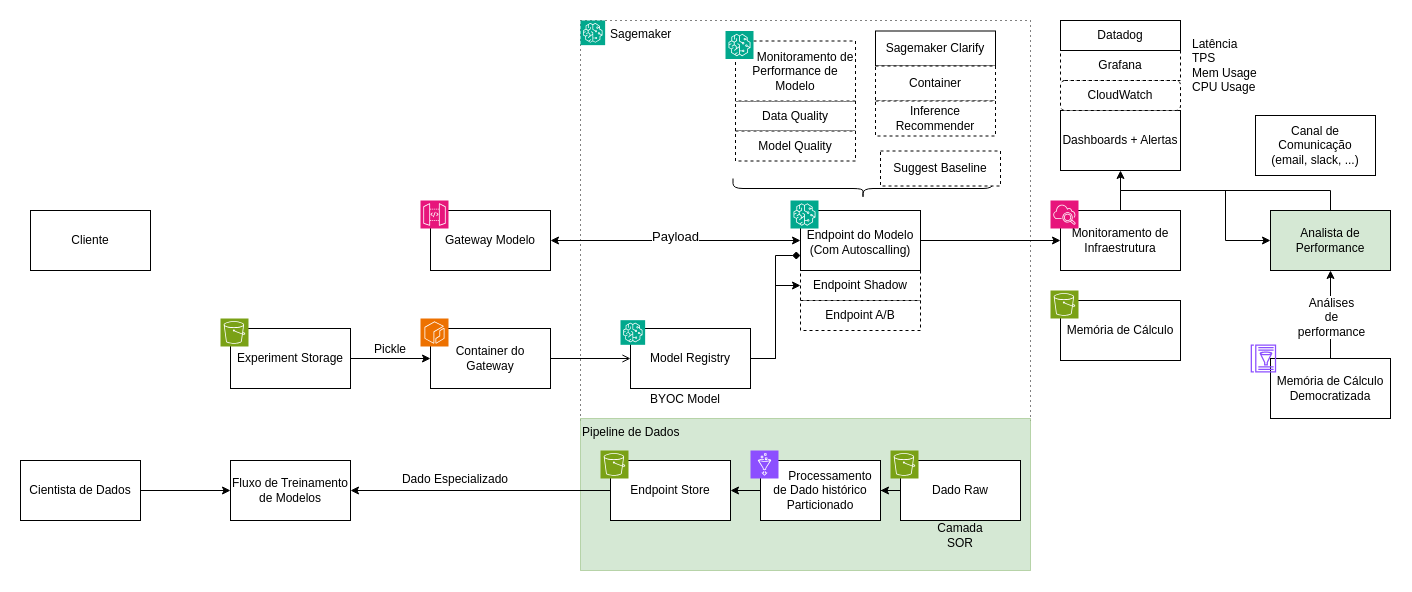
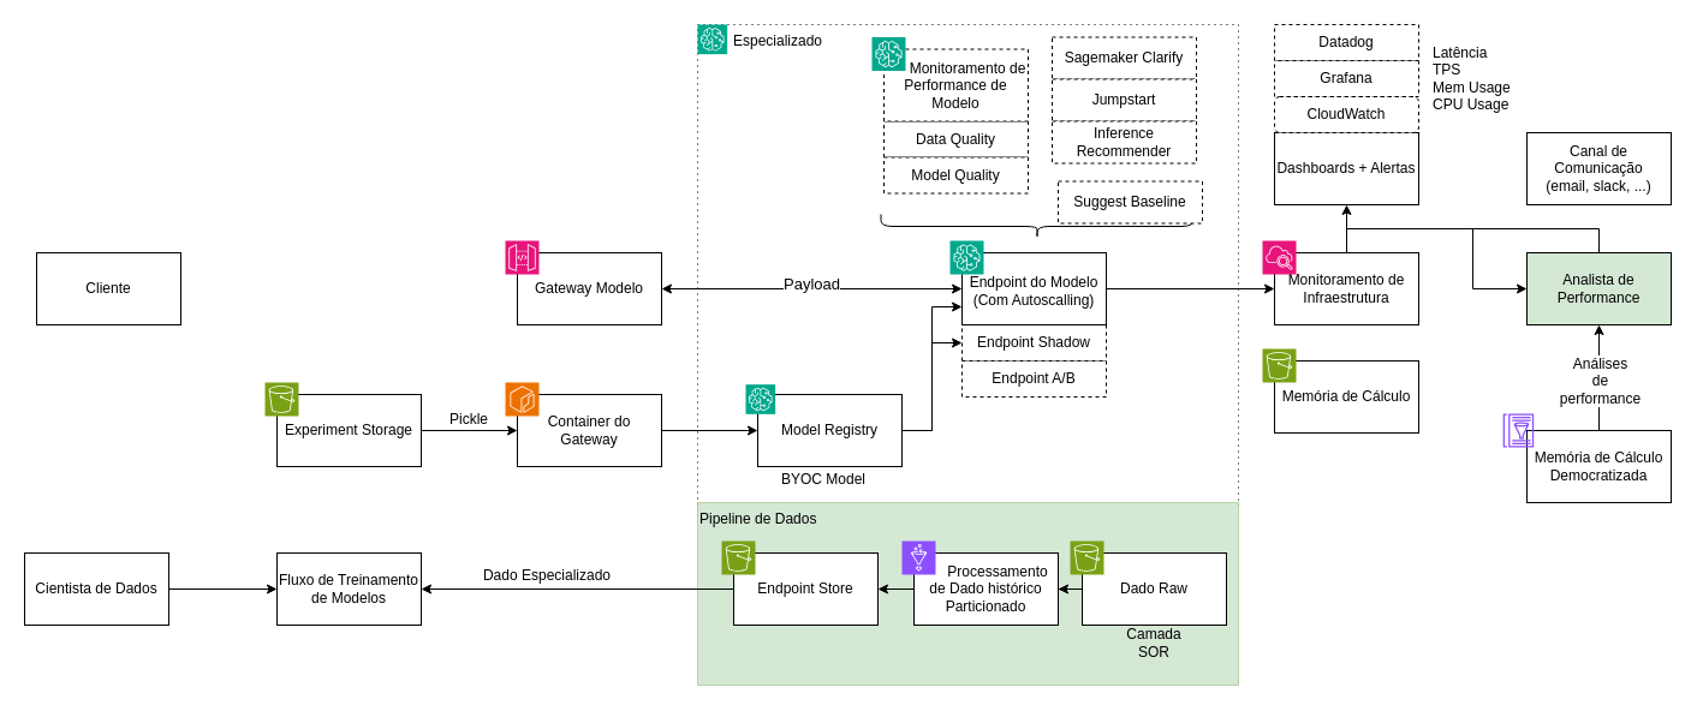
- <mxCell id="2" value="Sagemaker" style="rounded=0;whiteSpace=wrap;html=1;verticalAlign=top;align=left;spacingLeft=28;dashed=1;dashPattern=1 4;" parent="1" vertex="1"><mxGeometry x="580" y="20" width="450" height="400" as="geometry" /></mxCell>
+ <mxCell id="2" value="Especializado" style="rounded=0;whiteSpace=wrap;html=1;verticalAlign=top;align=left;spacingLeft=28;dashed=1;dashPattern=1 4;" parent="1" vertex="1"><mxGeometry x="580" y="20" width="450" height="400" as="geometry" /></mxCell>
- <mxCell id="14" value="Datadog" style="rounded=0;whiteSpace=wrap;html=1;dashed=0;" parent="1" vertex="1"><mxGeometry x="1060" y="20" width="120" height="30" as="geometry" /></mxCell>
+ <mxCell id="14" value="Datadog" style="rounded=0;whiteSpace=wrap;html=1;dashed=1;" parent="1" vertex="1"><mxGeometry x="1060" y="20" width="120" height="30" as="geometry" /></mxCell>
- <mxCell id="64" value="Sagemaker Clarify" style="rounded=0;whiteSpace=wrap;html=1;dashed=0;" parent="1" vertex="1"><mxGeometry x="875" y="30.5" width="120" height="35" as="geometry" /></mxCell>
+ <mxCell id="64" value="Sagemaker Clarify" style="rounded=0;whiteSpace=wrap;html=1;dashed=1;" parent="1" vertex="1"><mxGeometry x="875" y="30.5" width="120" height="35" as="geometry" /></mxCell>
- <mxCell id="65" value="Container" style="rounded=0;whiteSpace=wrap;html=1;dashed=1;" parent="1" vertex="1"><mxGeometry x="875" y="65.5" width="120" height="35" as="geometry" /></mxCell>
+ <mxCell id="65" value="Jumpstart" style="rounded=0;whiteSpace=wrap;html=1;dashed=1;" parent="1" vertex="1"><mxGeometry x="875" y="65.5" width="120" height="35" as="geometry" /></mxCell>
- <mxCell id="72" value="Canal de Comunicação&lt;br&gt;(email, slack, ...)" style="rounded=0;whiteSpace=wrap;html=1;" parent="1" vertex="1"><mxGeometry x="1255" y="115" width="120" height="60" as="geometry" /></mxCell>
+ <mxCell id="72" value="Canal de Comunicação&lt;br&gt;(email, slack, ...)" style="rounded=0;whiteSpace=wrap;html=1;" parent="1" vertex="1"><mxGeometry x="1270" y="110" width="120" height="60" as="geometry" /></mxCell>
- <mxCell id="61" style="edgeStyle=orthogonalEdgeStyle;rounded=0;orthogonalLoop=1;jettySize=auto;html=1;exitX=1;exitY=0.5;exitDx=0;exitDy=0;entryX=0;entryY=0.75;entryDx=0;entryDy=0;endArrow=diamond;" parent="1" source="60" target="73" edge="1"><mxGeometry relative="1" as="geometry" /></mxCell>
+ <mxCell id="61" style="edgeStyle=orthogonalEdgeStyle;rounded=0;orthogonalLoop=1;jettySize=auto;html=1;exitX=1;exitY=0.5;exitDx=0;exitDy=0;entryX=0;entryY=0.75;entryDx=0;entryDy=0;" parent="1" source="60" target="73" edge="1"><mxGeometry relative="1" as="geometry" /></mxCell>
- <mxCell id="4" style="edgeStyle=orthogonalEdgeStyle;rounded=0;orthogonalLoop=1;jettySize=auto;html=1;exitX=1;exitY=0.5;exitDx=0;exitDy=0;entryX=0;entryY=0.5;entryDx=0;entryDy=0;endArrow=open;" parent="1" source="5" target="60" edge="1"><mxGeometry relative="1" as="geometry" /></mxCell>
+ <mxCell id="4" style="edgeStyle=orthogonalEdgeStyle;rounded=0;orthogonalLoop=1;jettySize=auto;html=1;exitX=1;exitY=0.5;exitDx=0;exitDy=0;entryX=0;entryY=0.5;entryDx=0;entryDy=0;" parent="1" source="5" target="60" edge="1"><mxGeometry relative="1" as="geometry" /></mxCell>
